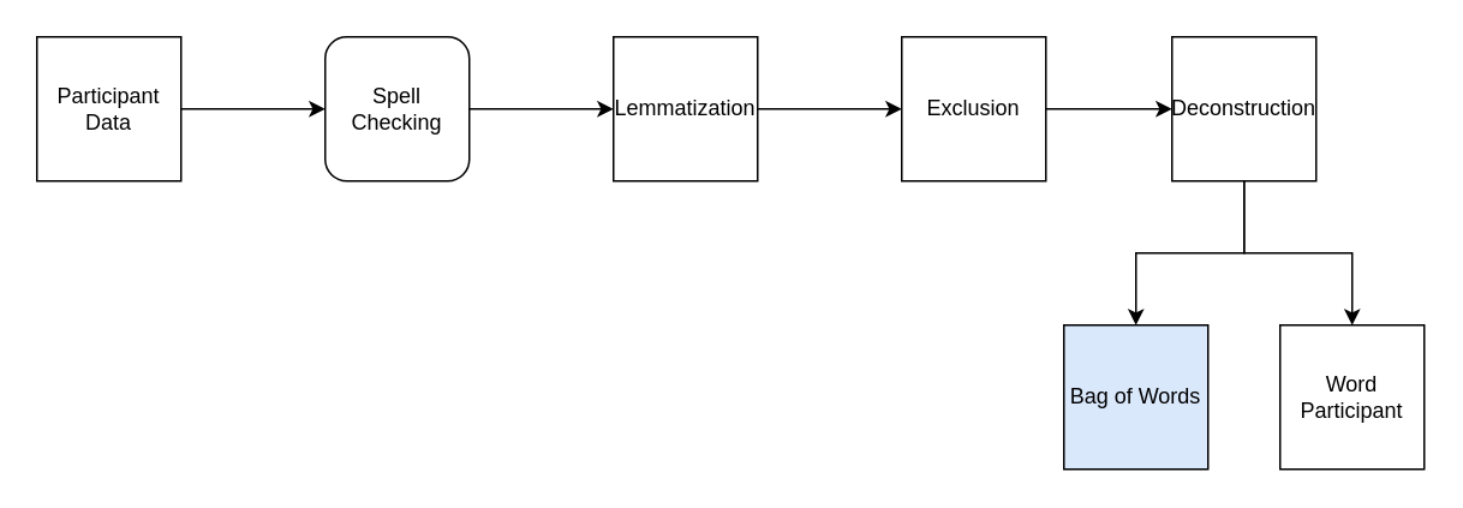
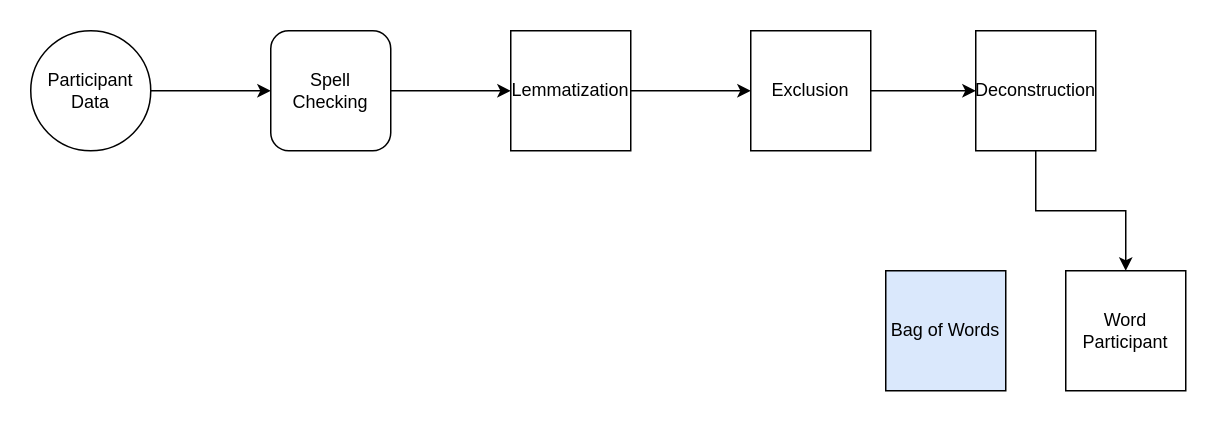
- <mxCell id="3" value="&lt;div&gt;Participant&lt;/div&gt;&lt;div&gt;Data&lt;br&gt;&lt;/div&gt;" style="whiteSpace=wrap;html=1;aspect=fixed;" vertex="1" parent="1"><mxGeometry x="20" y="20" width="80" height="80" as="geometry" /></mxCell>
+ <mxCell id="3" value="&lt;div&gt;Participant&lt;/div&gt;&lt;div&gt;Data&lt;br&gt;&lt;/div&gt;" style="ellipse;whiteSpace=wrap;html=1;aspect=fixed;" vertex="1" parent="1"><mxGeometry x="20" y="20" width="80" height="80" as="geometry" /></mxCell>
- <mxCell id="10" value="" style="edgeStyle=orthogonalEdgeStyle;rounded=0;orthogonalLoop=1;jettySize=auto;html=1;" edge="1" parent="1" source="12" target="13"><mxGeometry relative="1" as="geometry" /></mxCell>
